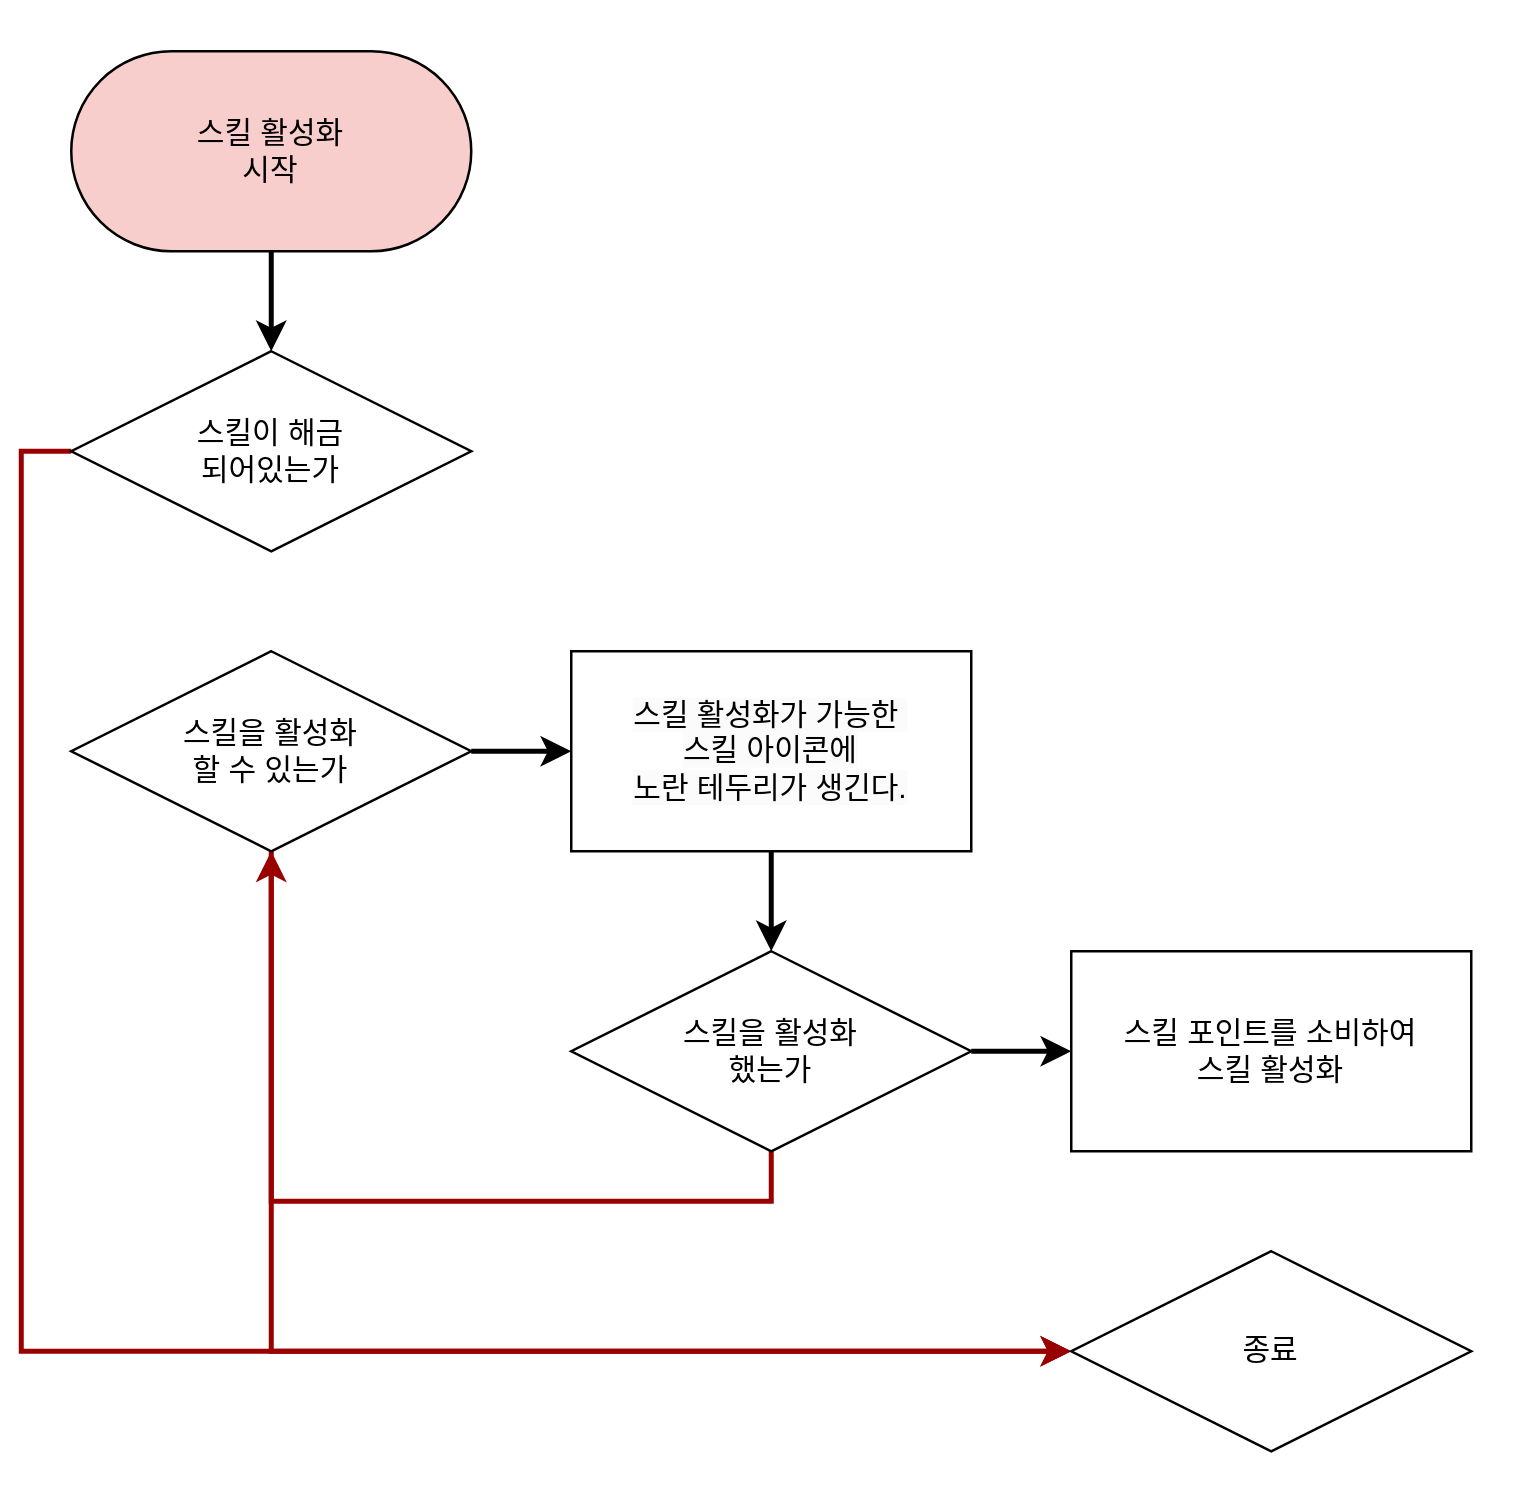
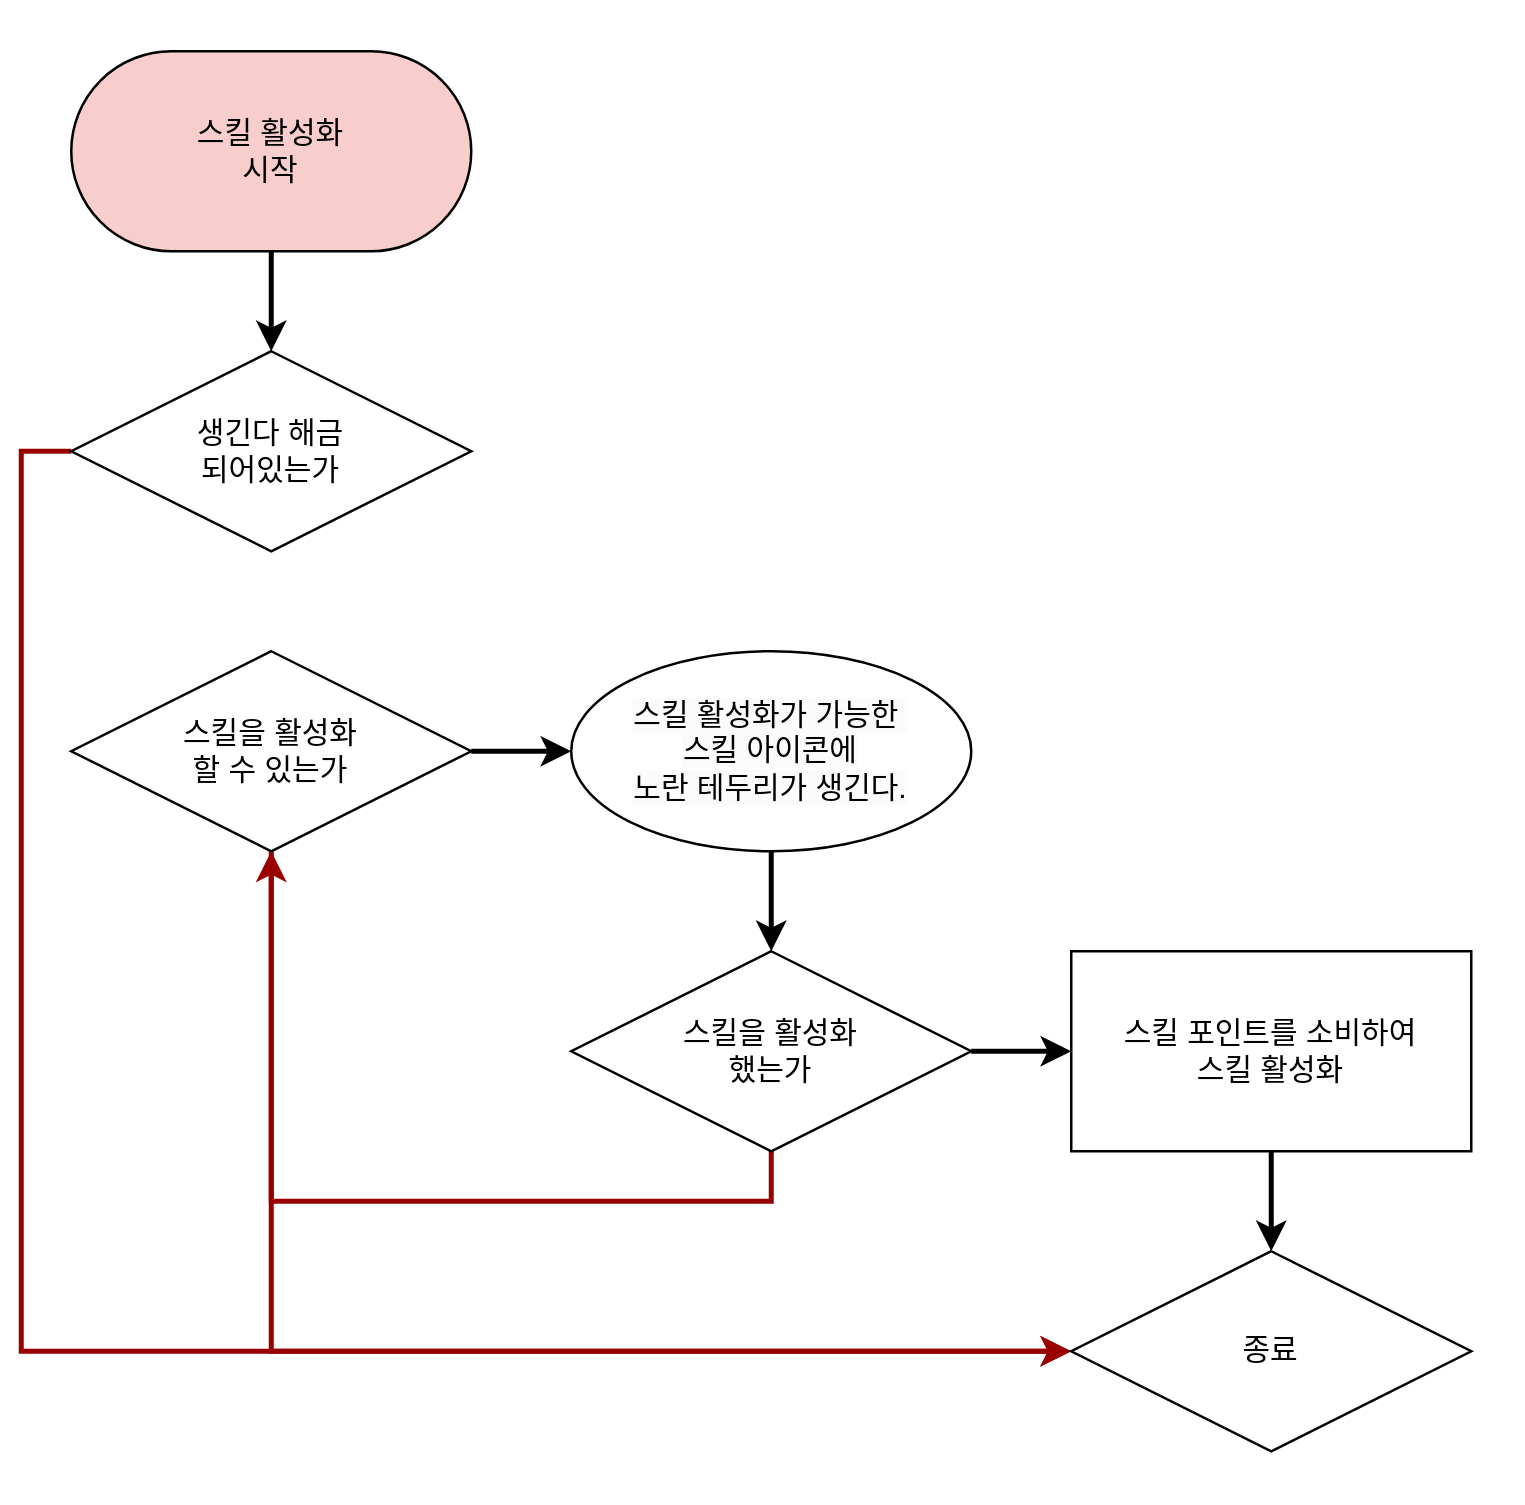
- <mxCell id="5" value="스킬이 해금 &lt;br&gt;되어있는가" style="rhombus;whiteSpace=wrap;html=1;" parent="1" vertex="1"><mxGeometry y="140" width="160" height="80" as="geometry" x="20" /></mxCell>
+ <mxCell id="5" value="생긴다 해금 &lt;br&gt;되어있는가" style="rhombus;whiteSpace=wrap;html=1;" parent="1" vertex="1"><mxGeometry y="140" width="160" height="80" as="geometry" x="20" /></mxCell>
- <mxCell id="13" value="&lt;span style=&quot;color: rgb(0, 0, 0); font-family: Helvetica; font-size: 12px; font-style: normal; font-variant-ligatures: normal; font-variant-caps: normal; font-weight: 400; letter-spacing: normal; orphans: 2; text-align: center; text-indent: 0px; text-transform: none; widows: 2; word-spacing: 0px; -webkit-text-stroke-width: 0px; background-color: rgb(251, 251, 251); text-decoration-thickness: initial; text-decoration-style: initial; text-decoration-color: initial; float: none; display: inline !important;&quot;&gt;스킬 활성화가 가능한&amp;nbsp;&lt;/span&gt;&lt;br style=&quot;border-color: var(--border-color); color: rgb(0, 0, 0); font-family: Helvetica; font-size: 12px; font-style: normal; font-variant-ligatures: normal; font-variant-caps: normal; font-weight: 400; letter-spacing: normal; orphans: 2; text-align: center; text-indent: 0px; text-transform: none; widows: 2; word-spacing: 0px; -webkit-text-stroke-width: 0px; background-color: rgb(251, 251, 251); text-decoration-thickness: initial; text-decoration-style: initial; text-decoration-color: initial;&quot;&gt;&lt;span style=&quot;color: rgb(0, 0, 0); font-family: Helvetica; font-size: 12px; font-style: normal; font-variant-ligatures: normal; font-variant-caps: normal; font-weight: 400; letter-spacing: normal; orphans: 2; text-align: center; text-indent: 0px; text-transform: none; widows: 2; word-spacing: 0px; -webkit-text-stroke-width: 0px; background-color: rgb(251, 251, 251); text-decoration-thickness: initial; text-decoration-style: initial; text-decoration-color: initial; float: none; display: inline !important;&quot;&gt;스킬 아이콘에&lt;/span&gt;&lt;br style=&quot;border-color: var(--border-color); color: rgb(0, 0, 0); font-family: Helvetica; font-size: 12px; font-style: normal; font-variant-ligatures: normal; font-variant-caps: normal; font-weight: 400; letter-spacing: normal; orphans: 2; text-align: center; text-indent: 0px; text-transform: none; widows: 2; word-spacing: 0px; -webkit-text-stroke-width: 0px; background-color: rgb(251, 251, 251); text-decoration-thickness: initial; text-decoration-style: initial; text-decoration-color: initial;&quot;&gt;&lt;span style=&quot;color: rgb(0, 0, 0); font-family: Helvetica; font-size: 12px; font-style: normal; font-variant-ligatures: normal; font-variant-caps: normal; font-weight: 400; letter-spacing: normal; orphans: 2; text-align: center; text-indent: 0px; text-transform: none; widows: 2; word-spacing: 0px; -webkit-text-stroke-width: 0px; background-color: rgb(251, 251, 251); text-decoration-thickness: initial; text-decoration-style: initial; text-decoration-color: initial; float: none; display: inline !important;&quot;&gt;노란 테두리가 생긴다.&lt;/span&gt;" style="whiteSpace=wrap;html=1;" vertex="1" parent="1"><mxGeometry x="220" y="260" width="160" height="80" as="geometry" /></mxCell>
+ <mxCell id="13" value="&lt;span style=&quot;color: rgb(0, 0, 0); font-family: Helvetica; font-size: 12px; font-style: normal; font-variant-ligatures: normal; font-variant-caps: normal; font-weight: 400; letter-spacing: normal; orphans: 2; text-align: center; text-indent: 0px; text-transform: none; widows: 2; word-spacing: 0px; -webkit-text-stroke-width: 0px; background-color: rgb(251, 251, 251); text-decoration-thickness: initial; text-decoration-style: initial; text-decoration-color: initial; float: none; display: inline !important;&quot;&gt;스킬 활성화가 가능한&amp;nbsp;&lt;/span&gt;&lt;br style=&quot;border-color: var(--border-color); color: rgb(0, 0, 0); font-family: Helvetica; font-size: 12px; font-style: normal; font-variant-ligatures: normal; font-variant-caps: normal; font-weight: 400; letter-spacing: normal; orphans: 2; text-align: center; text-indent: 0px; text-transform: none; widows: 2; word-spacing: 0px; -webkit-text-stroke-width: 0px; background-color: rgb(251, 251, 251); text-decoration-thickness: initial; text-decoration-style: initial; text-decoration-color: initial;&quot;&gt;&lt;span style=&quot;color: rgb(0, 0, 0); font-family: Helvetica; font-size: 12px; font-style: normal; font-variant-ligatures: normal; font-variant-caps: normal; font-weight: 400; letter-spacing: normal; orphans: 2; text-align: center; text-indent: 0px; text-transform: none; widows: 2; word-spacing: 0px; -webkit-text-stroke-width: 0px; background-color: rgb(251, 251, 251); text-decoration-thickness: initial; text-decoration-style: initial; text-decoration-color: initial; float: none; display: inline !important;&quot;&gt;스킬 아이콘에&lt;/span&gt;&lt;br style=&quot;border-color: var(--border-color); color: rgb(0, 0, 0); font-family: Helvetica; font-size: 12px; font-style: normal; font-variant-ligatures: normal; font-variant-caps: normal; font-weight: 400; letter-spacing: normal; orphans: 2; text-align: center; text-indent: 0px; text-transform: none; widows: 2; word-spacing: 0px; -webkit-text-stroke-width: 0px; background-color: rgb(251, 251, 251); text-decoration-thickness: initial; text-decoration-style: initial; text-decoration-color: initial;&quot;&gt;&lt;span style=&quot;color: rgb(0, 0, 0); font-family: Helvetica; font-size: 12px; font-style: normal; font-variant-ligatures: normal; font-variant-caps: normal; font-weight: 400; letter-spacing: normal; orphans: 2; text-align: center; text-indent: 0px; text-transform: none; widows: 2; word-spacing: 0px; -webkit-text-stroke-width: 0px; background-color: rgb(251, 251, 251); text-decoration-thickness: initial; text-decoration-style: initial; text-decoration-color: initial; float: none; display: inline !important;&quot;&gt;노란 테두리가 생긴다.&lt;/span&gt;" style="ellipse;whiteSpace=wrap;html=1;" vertex="1" parent="1"><mxGeometry x="220" y="260" width="160" height="80" as="geometry" /></mxCell>
+ <mxCell id="9" style="edgeStyle=orthogonalEdgeStyle;rounded=0;orthogonalLoop=1;jettySize=auto;html=1;exitX=0.5;exitY=1;exitDx=0;exitDy=0;strokeWidth=2;" edge="1" parent="1" source="10" target="11"><mxGeometry relative="1" as="geometry" /></mxCell>
